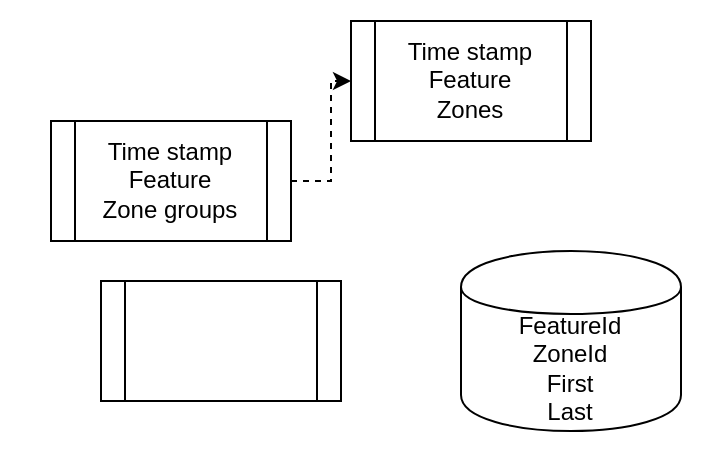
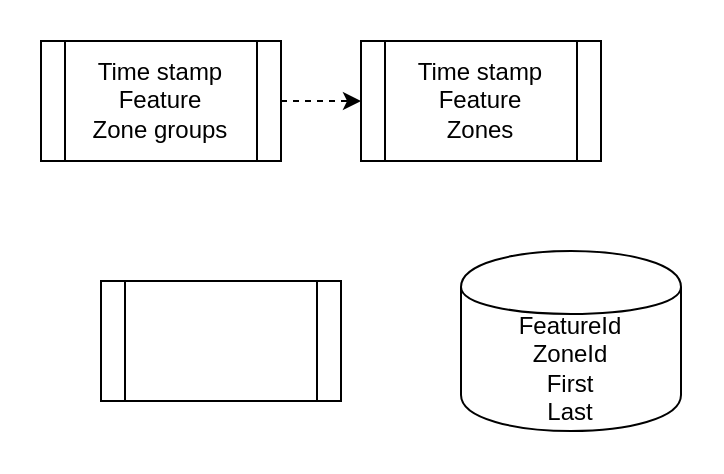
- <mxCell id="4" value="Time stamp&lt;br&gt;Feature&lt;br&gt;Zones" style="shape=process;whiteSpace=wrap;html=1;backgroundOutline=1;" vertex="1" parent="1"><mxGeometry x="175" y="10" width="120" height="60" as="geometry" /></mxCell>
+ <mxCell id="4" value="Time stamp&lt;br&gt;Feature&lt;br&gt;Zones" style="shape=process;whiteSpace=wrap;html=1;backgroundOutline=1;" vertex="1" parent="1"><mxGeometry x="180" y="20" width="120" height="60" as="geometry" /></mxCell>
- <mxCell id="3" value="Time stamp&lt;br&gt;Feature&lt;br&gt;Zone groups" style="shape=process;whiteSpace=wrap;html=1;backgroundOutline=1;" vertex="1" parent="1"><mxGeometry x="25" y="60" width="120" height="60" as="geometry" /></mxCell>
+ <mxCell id="3" value="Time stamp&lt;br&gt;Feature&lt;br&gt;Zone groups" style="shape=process;whiteSpace=wrap;html=1;backgroundOutline=1;" vertex="1" parent="1"><mxGeometry x="20" y="20" width="120" height="60" as="geometry" /></mxCell>
